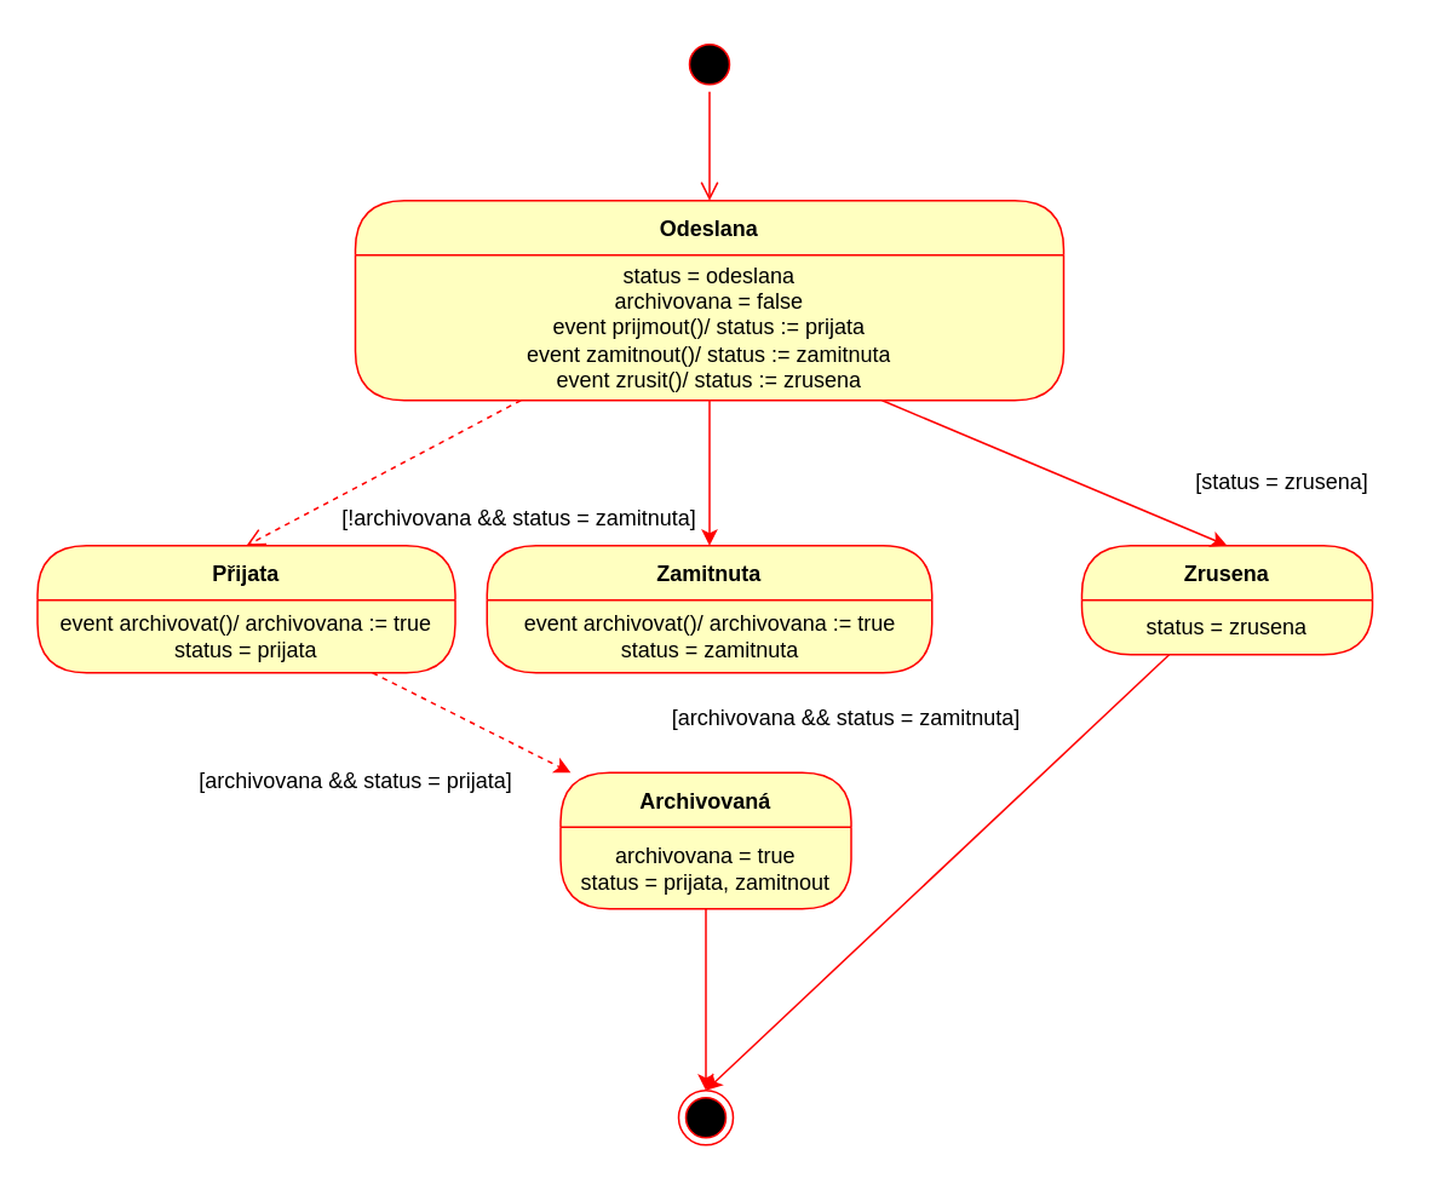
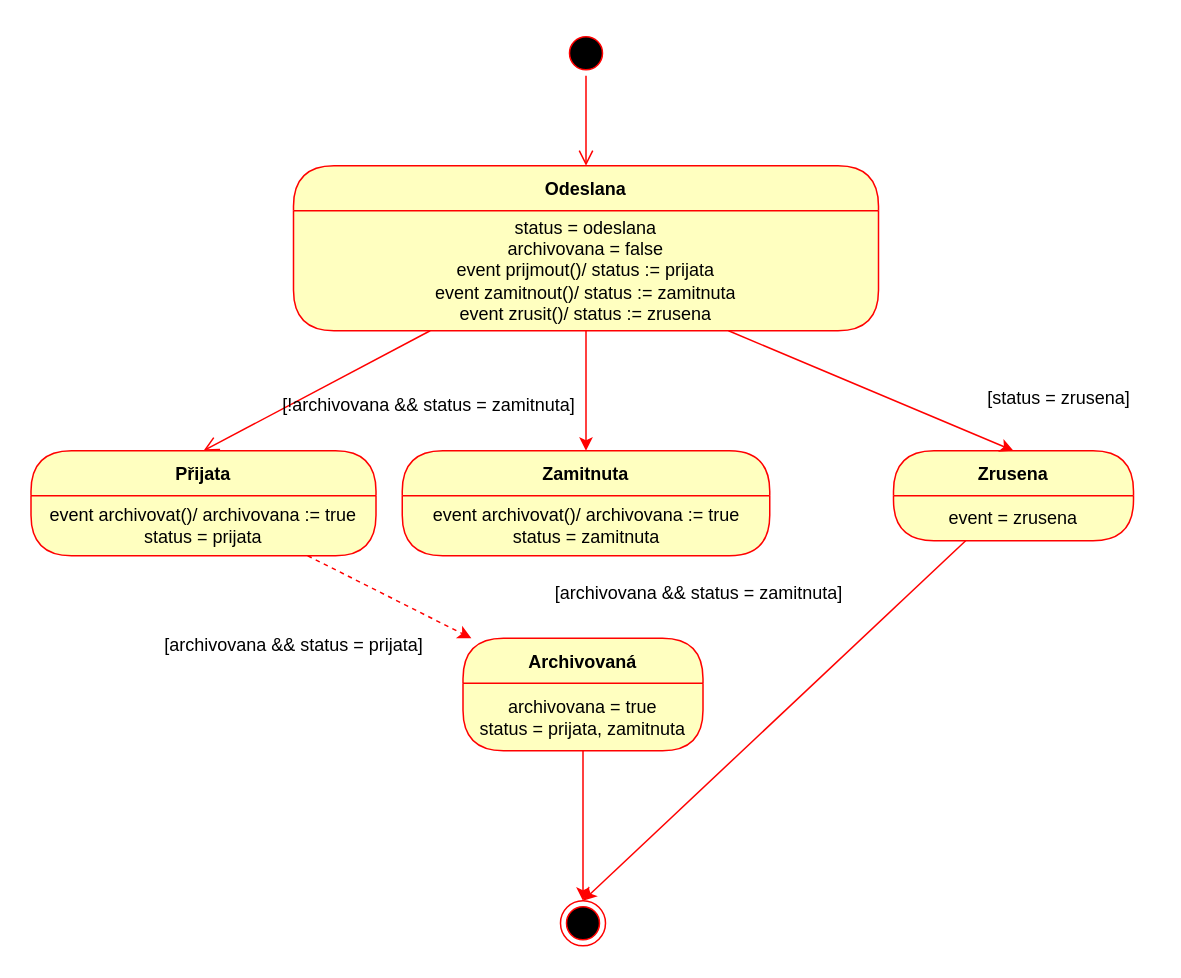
- <mxCell id="6" value="" style="html=1;verticalAlign=bottom;endArrow=open;endSize=8;strokeColor=#ff0000;rounded=0;entryX=0.5;entryY=0;entryDx=0;entryDy=0;dashed=1;" parent="1" source="4" target="8" edge="1"><mxGeometry relative="1" as="geometry"><mxPoint x="245" y="300" as="targetPoint" /></mxGeometry></mxCell>
+ <mxCell id="6" value="" style="html=1;verticalAlign=bottom;endArrow=open;endSize=8;strokeColor=#ff0000;rounded=0;entryX=0.5;entryY=0;entryDx=0;entryDy=0;" parent="1" source="4" target="8" edge="1"><mxGeometry relative="1" as="geometry"><mxPoint x="245" y="300" as="targetPoint" /></mxGeometry></mxCell>
- <mxCell id="23" value="[!archivovana &amp;amp;&amp;amp; status = zamitnuta]" style="text;html=1;align=center;verticalAlign=middle;resizable=0;points=[];autosize=1;strokeColor=none;fillColor=none;" vertex="1" parent="1"><mxGeometry x="175" y="270" width="220" height="30" as="geometry" /></mxCell>
+ <mxCell id="23" value="[!archivovana &amp;amp;&amp;amp; status = zamitnuta]" style="text;html=1;align=center;verticalAlign=middle;resizable=0;points=[];autosize=1;strokeColor=none;fillColor=none;" vertex="1" parent="1"><mxGeometry x="175" y="255" width="220" height="30" as="geometry" /></mxCell>
- <mxCell id="17" value="status = zrusena" style="text;html=1;strokeColor=none;fillColor=none;align=center;verticalAlign=middle;spacingLeft=4;spacingRight=4;whiteSpace=wrap;overflow=hidden;rotatable=0;fontColor=#000000;" parent="16" vertex="1"><mxGeometry y="30" width="160" height="30" as="geometry" /></mxCell>
+ <mxCell id="17" value="event = zrusena" style="text;html=1;strokeColor=none;fillColor=none;align=center;verticalAlign=middle;spacingLeft=4;spacingRight=4;whiteSpace=wrap;overflow=hidden;rotatable=0;fontColor=#000000;" parent="16" vertex="1"><mxGeometry y="30" width="160" height="30" as="geometry" /></mxCell>
- <mxCell id="20" value="archivovana = true&lt;br&gt;status = prijata, zamitnout" style="text;html=1;strokeColor=none;fillColor=none;align=center;verticalAlign=middle;spacingLeft=4;spacingRight=4;whiteSpace=wrap;overflow=hidden;rotatable=0;fontColor=#000000;" parent="19" vertex="1"><mxGeometry y="30" width="160" height="45" as="geometry" /></mxCell>
+ <mxCell id="20" value="archivovana = true&lt;br&gt;status = prijata, zamitnuta" style="text;html=1;strokeColor=none;fillColor=none;align=center;verticalAlign=middle;spacingLeft=4;spacingRight=4;whiteSpace=wrap;overflow=hidden;rotatable=0;fontColor=#000000;" parent="19" vertex="1"><mxGeometry y="30" width="160" height="45" as="geometry" /></mxCell>
